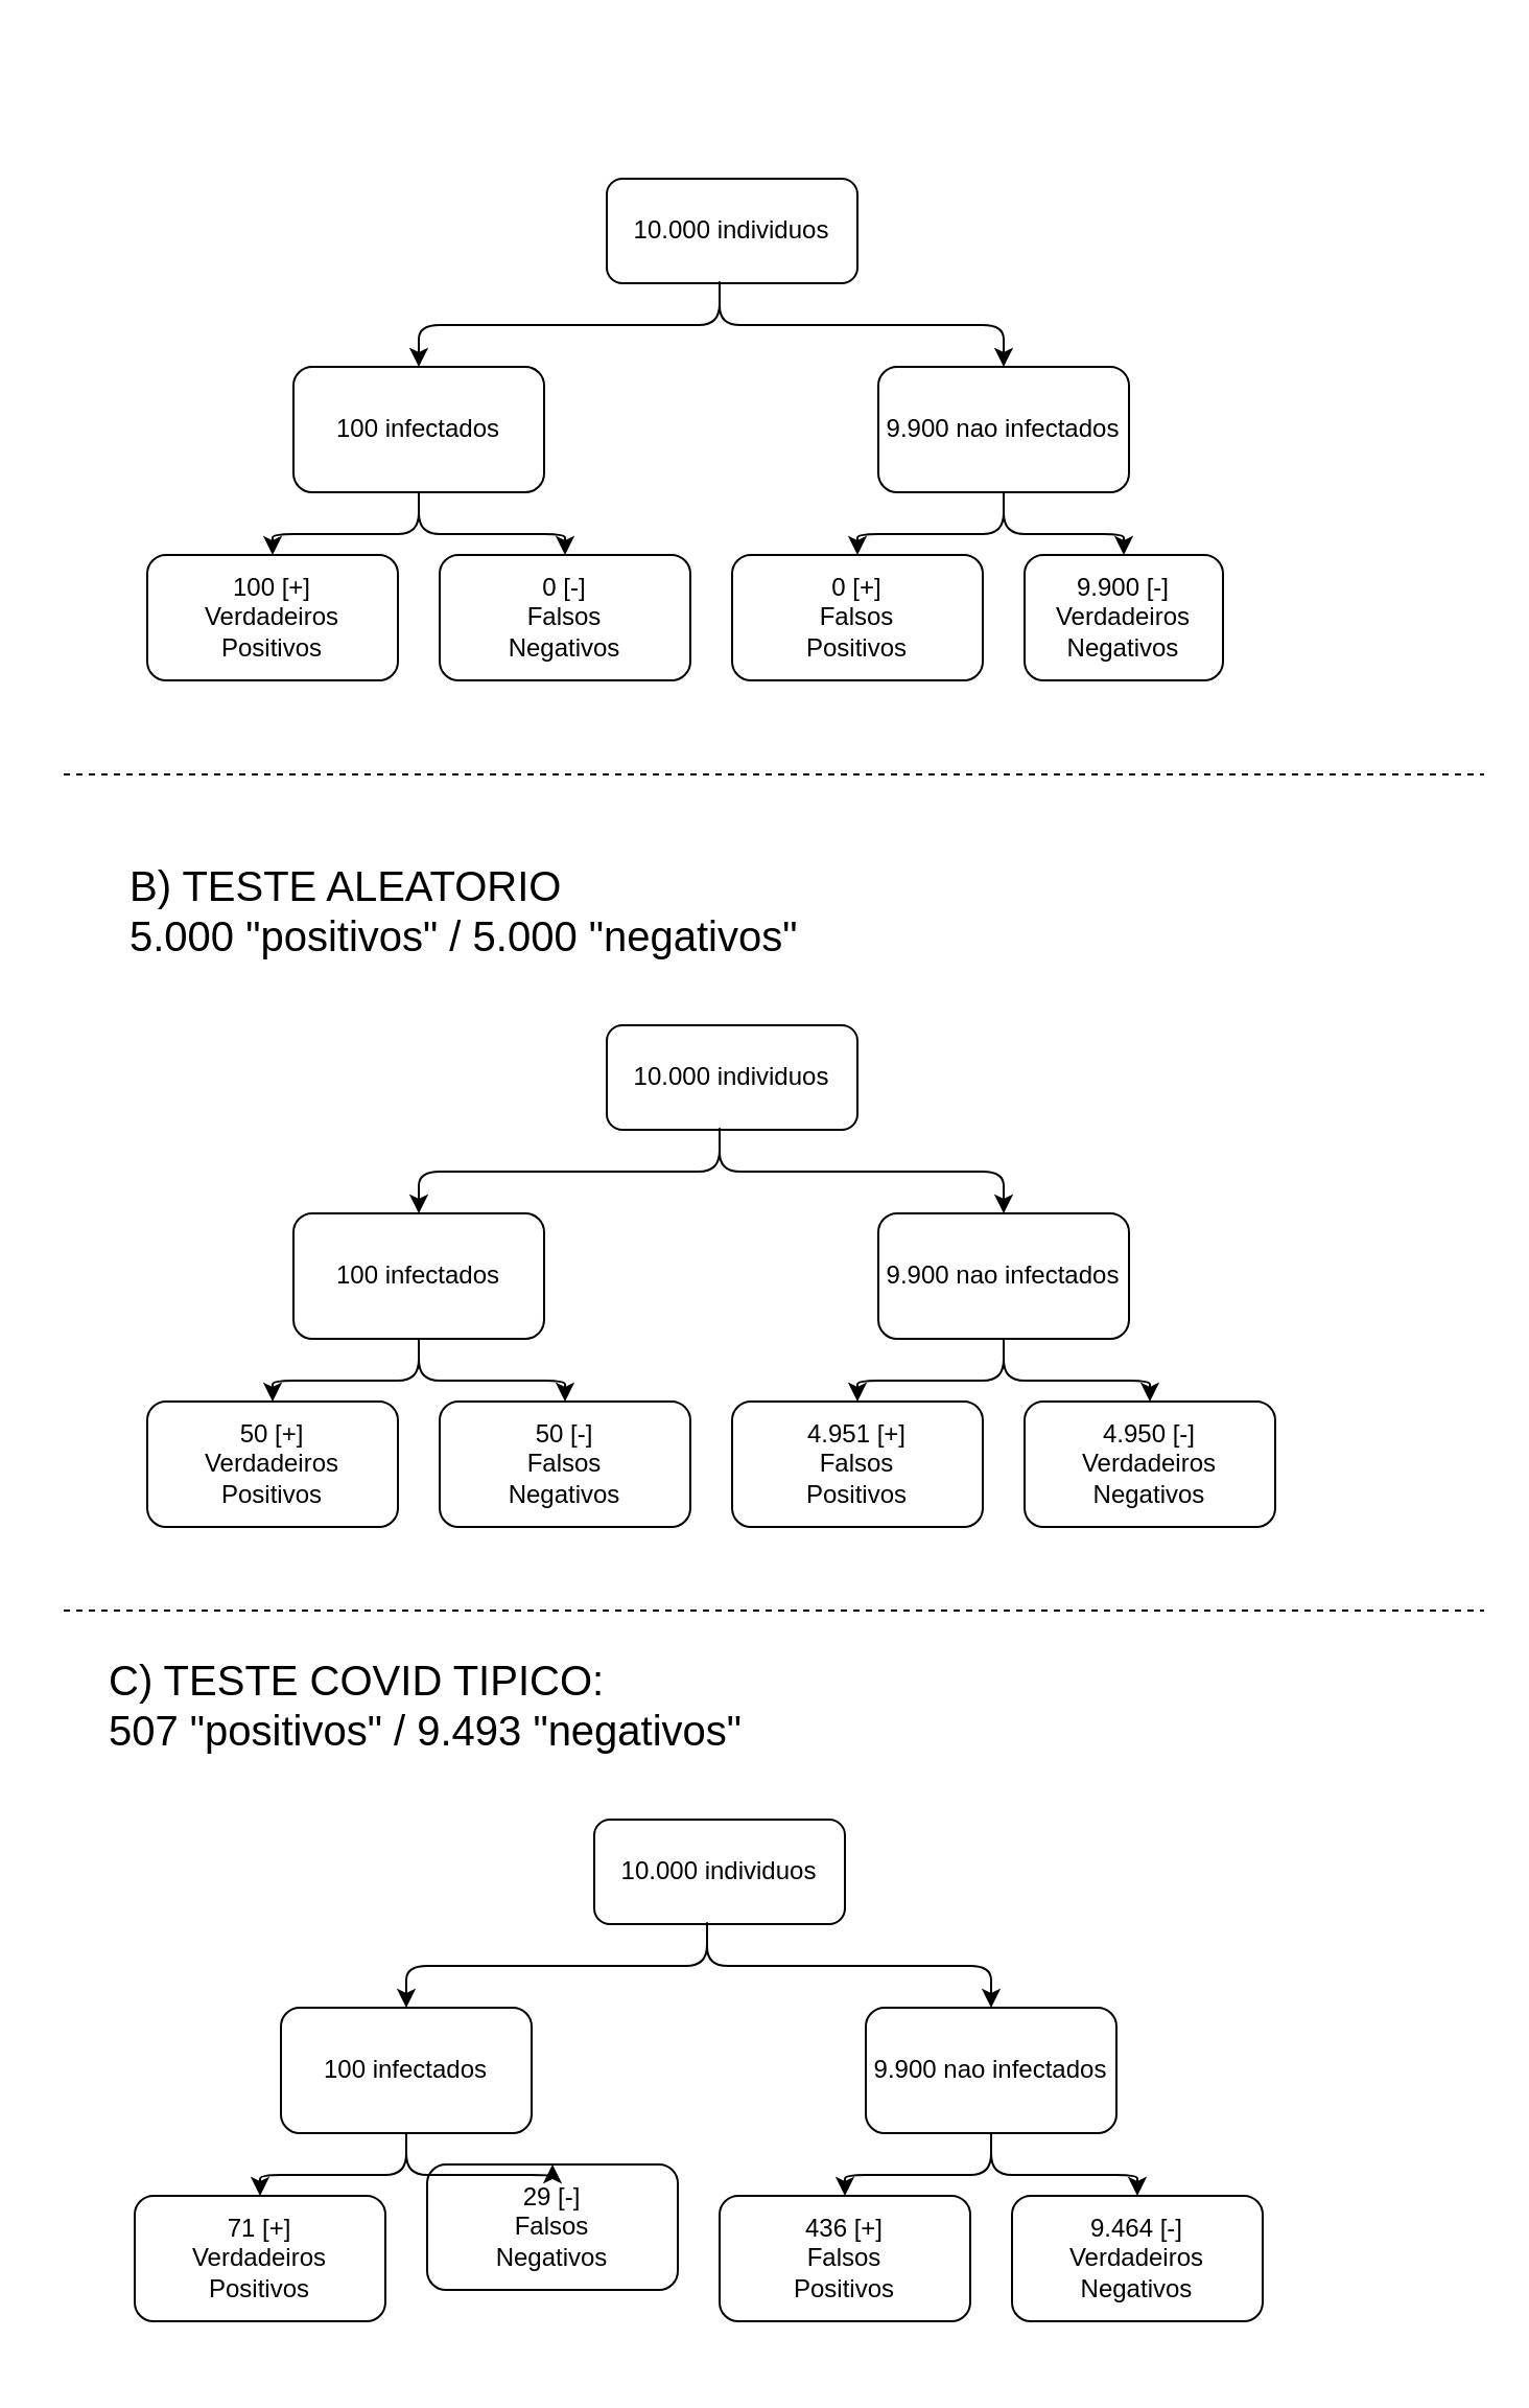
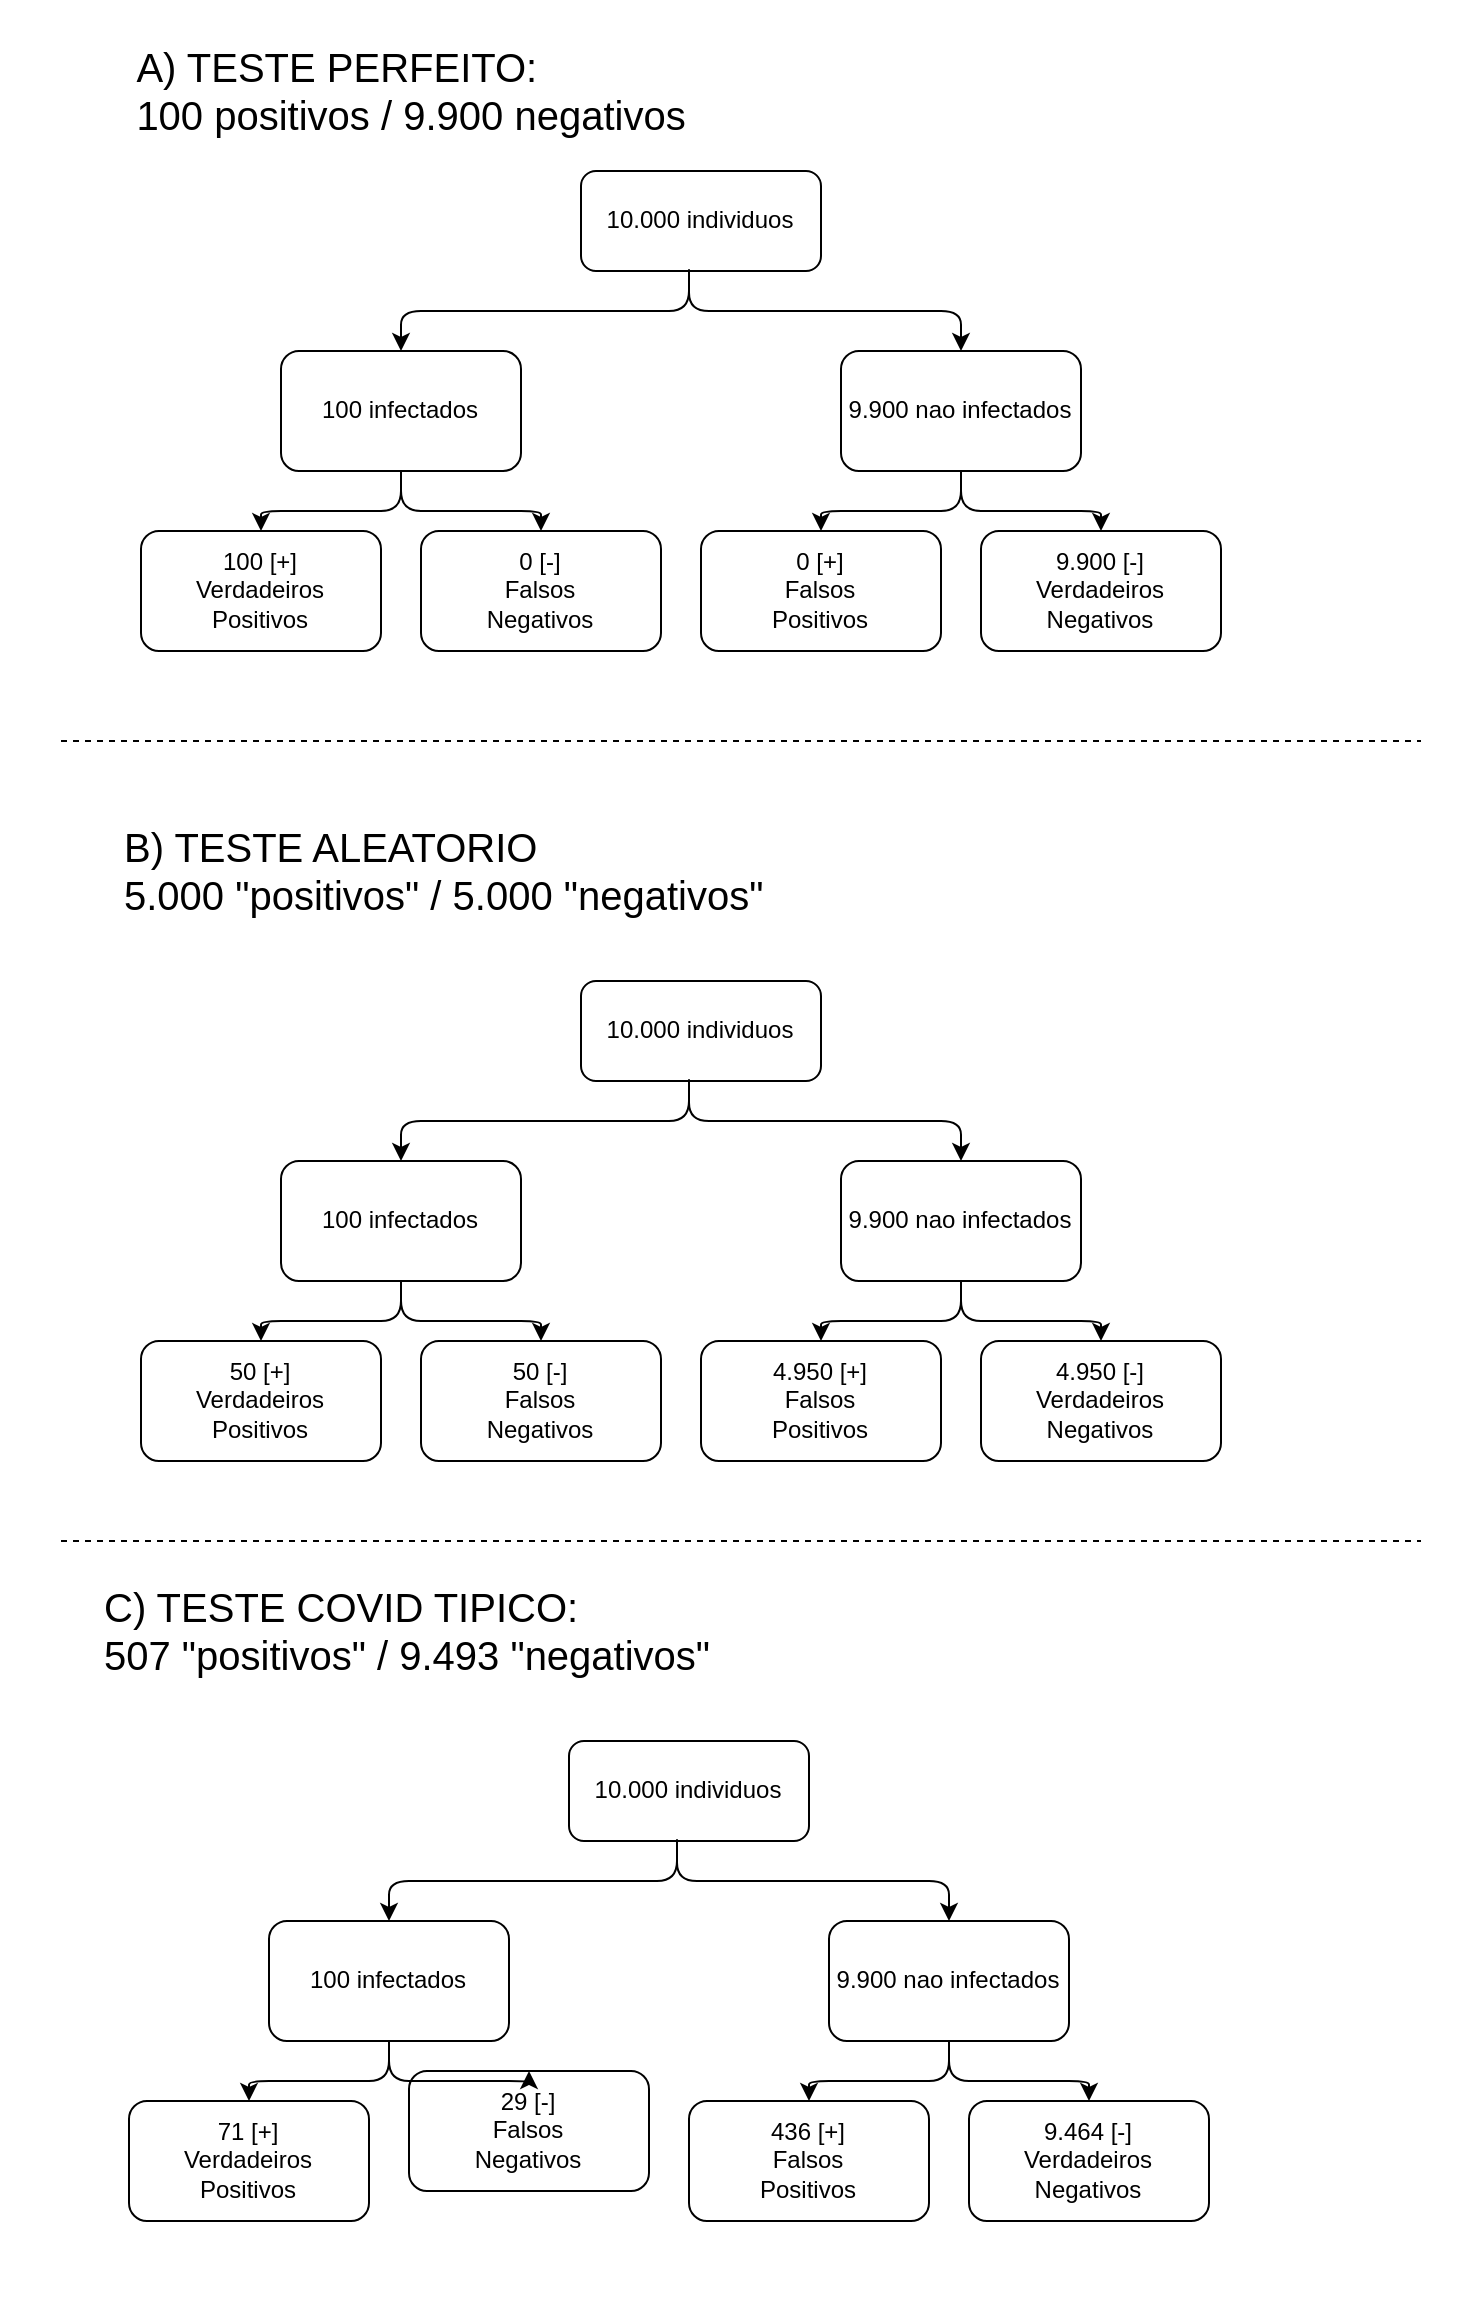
+ <mxCell id="39" value="&lt;div style=&quot;text-align: left&quot;&gt;&lt;span&gt;A) TESTE PERFEITO:&lt;/span&gt;&lt;/div&gt;100 positivos / 9.900 negativos" style="text;html=1;resizable=0;autosize=1;align=center;verticalAlign=middle;points=[];fillColor=none;strokeColor=none;rounded=0;fontSize=20;" parent="21" vertex="1"><mxGeometry x="40" width="290" height="50" as="geometry" /></mxCell>
- <mxCell id="35" value="9.900 [-]&lt;br&gt;Verdadeiros &lt;br&gt;Negativos" style="rounded=1;whiteSpace=wrap;html=1;" parent="22" vertex="1"><mxGeometry x="470" y="180" width="95" height="60" as="geometry" /></mxCell>
+ <mxCell id="35" value="9.900 [-]&lt;br&gt;Verdadeiros &lt;br&gt;Negativos" style="rounded=1;whiteSpace=wrap;html=1;" parent="22" vertex="1"><mxGeometry x="470" y="180" width="120" height="60" as="geometry" /></mxCell>
- <mxCell id="53" value="4.951 [+]&lt;br&gt;Falsos &lt;br&gt;Positivos" style="rounded=1;whiteSpace=wrap;html=1;" parent="41" vertex="1"><mxGeometry x="330" y="180" width="120" height="60" as="geometry" /></mxCell>
+ <mxCell id="53" value="4.950 [+]&lt;br&gt;Falsos &lt;br&gt;Positivos" style="rounded=1;whiteSpace=wrap;html=1;" parent="41" vertex="1"><mxGeometry x="330" y="180" width="120" height="60" as="geometry" /></mxCell>
